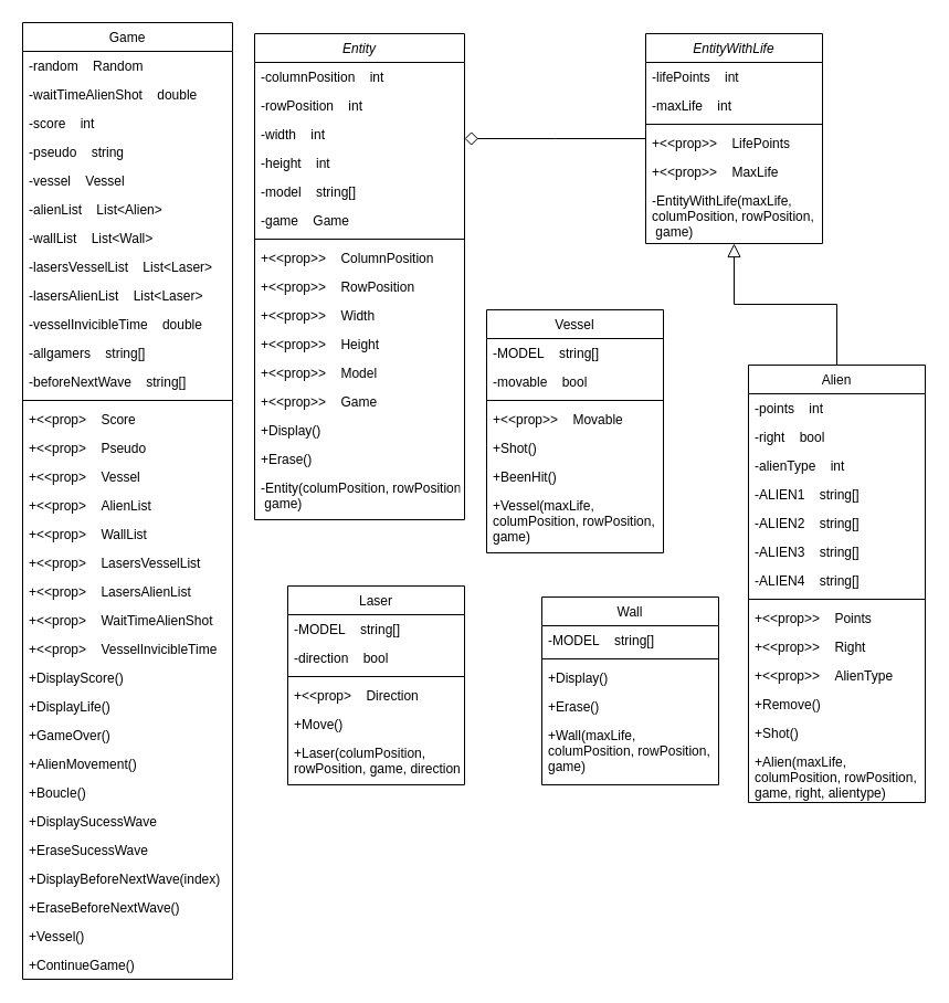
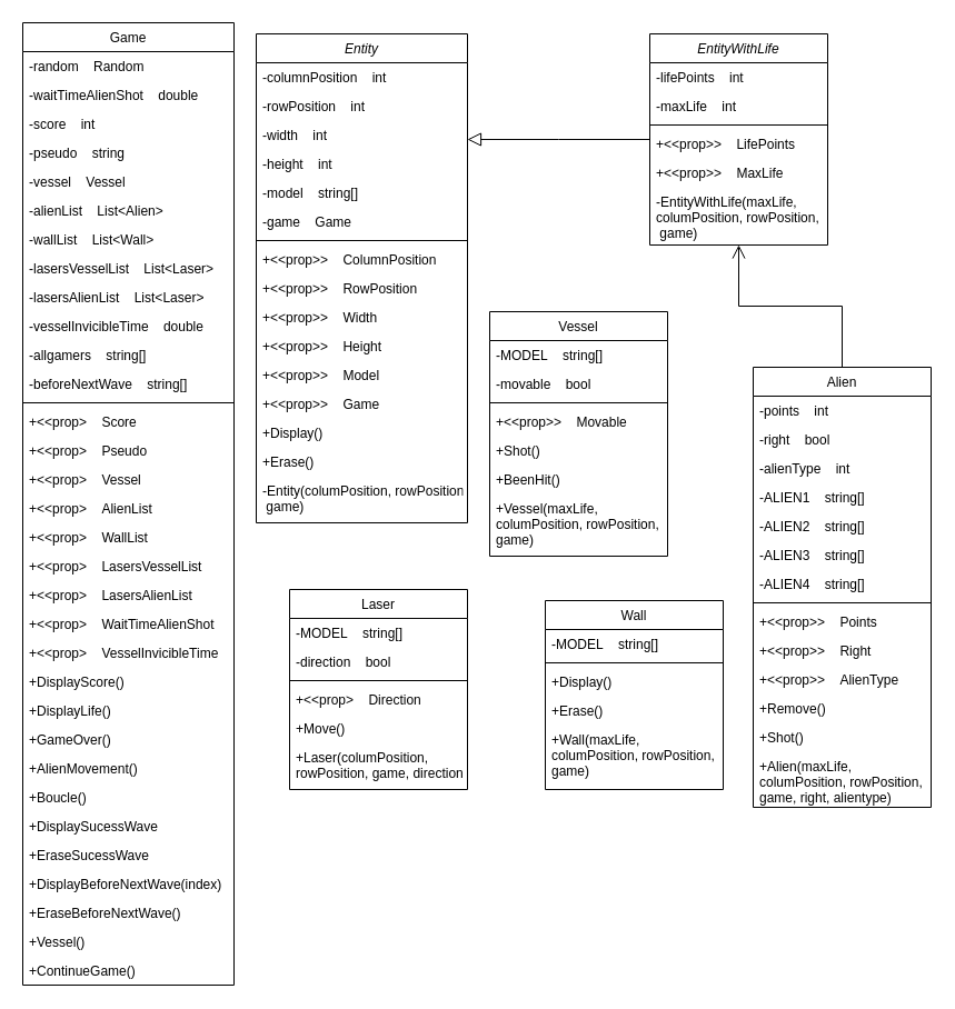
- <mxCell id="49" value="" style="endArrow=diamond;endSize=10;endFill=0;shadow=0;strokeWidth=1;rounded=0;edgeStyle=elbowEdgeStyle;elbow=vertical;" edge="1" parent="1" source="42" target="2"><mxGeometry width="160" relative="1" as="geometry"><mxPoint x="655" y="434" as="sourcePoint" /><mxPoint x="460" y="380" as="targetPoint" /></mxGeometry></mxCell>
+ <mxCell id="49" value="" style="endArrow=block;endSize=10;endFill=0;shadow=0;strokeWidth=1;rounded=0;edgeStyle=elbowEdgeStyle;elbow=vertical;" edge="1" parent="1" source="42" target="2"><mxGeometry width="160" relative="1" as="geometry"><mxPoint x="655" y="434" as="sourcePoint" /><mxPoint x="460" y="380" as="targetPoint" /></mxGeometry></mxCell>
- <mxCell id="34" value="" style="endArrow=block;endSize=10;endFill=0;shadow=0;strokeWidth=1;rounded=0;edgeStyle=elbowEdgeStyle;elbow=vertical;" parent="1" source="19" target="42" edge="1"><mxGeometry width="160" relative="1" as="geometry"><mxPoint x="210" y="203" as="sourcePoint" /><mxPoint x="210" y="203" as="targetPoint" /></mxGeometry></mxCell>
+ <mxCell id="34" value="" style="endArrow=open;endSize=10;endFill=0;shadow=0;strokeWidth=1;rounded=0;edgeStyle=elbowEdgeStyle;elbow=vertical;" parent="1" source="19" target="42" edge="1"><mxGeometry width="160" relative="1" as="geometry"><mxPoint x="210" y="203" as="sourcePoint" /><mxPoint x="210" y="203" as="targetPoint" /></mxGeometry></mxCell>
